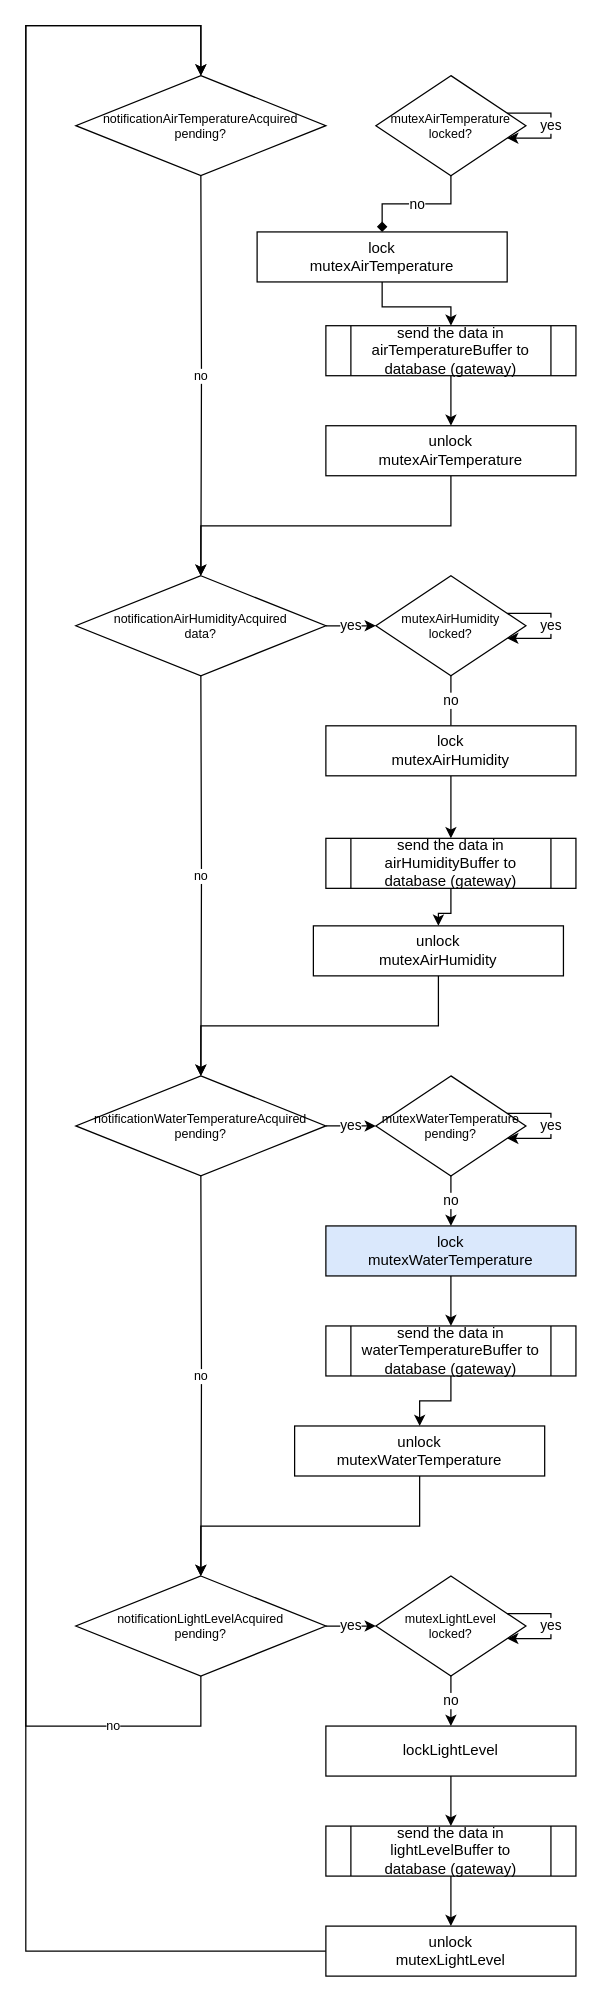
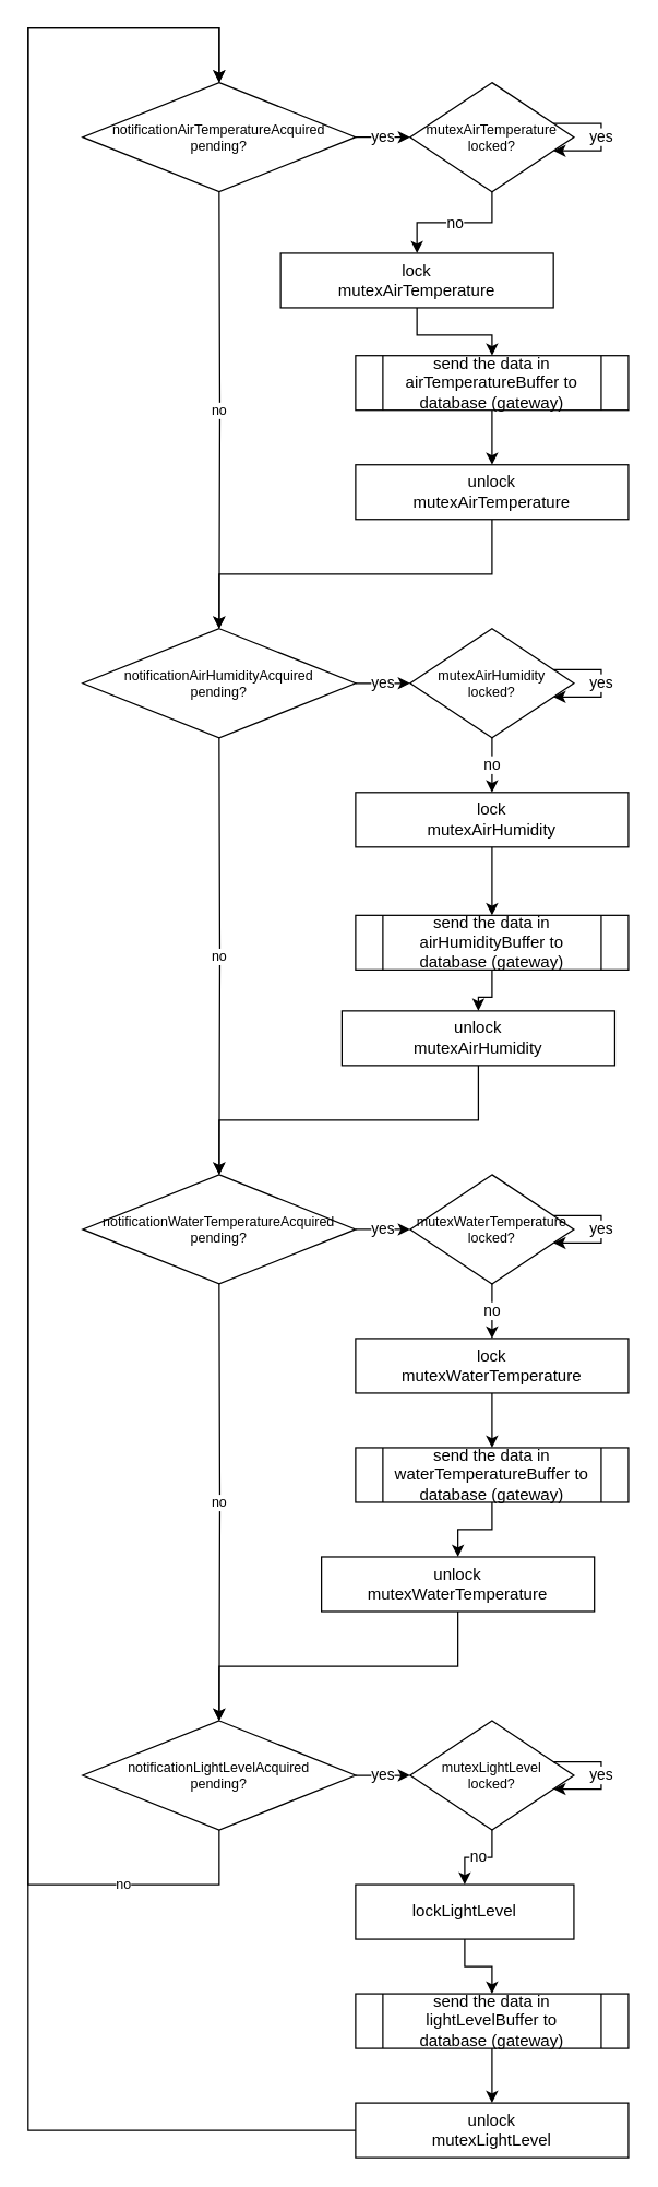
+ <mxCell id="3" value="yes" style="edgeStyle=orthogonalEdgeStyle;rounded=0;orthogonalLoop=1;jettySize=auto;html=1;" parent="1" source="4" target="6" edge="1"><mxGeometry relative="1" as="geometry" /></mxCell>
- <mxCell id="5" value="no" style="edgeStyle=orthogonalEdgeStyle;rounded=0;orthogonalLoop=1;jettySize=auto;html=1;endArrow=diamond;" parent="1" source="6" target="9" edge="1"><mxGeometry relative="1" as="geometry" /></mxCell>
+ <mxCell id="5" value="no" style="edgeStyle=orthogonalEdgeStyle;rounded=0;orthogonalLoop=1;jettySize=auto;html=1;" parent="1" source="6" target="9" edge="1"><mxGeometry relative="1" as="geometry" /></mxCell>
- <mxCell id="16" value="notificationAirHumidityAcquired&lt;br&gt;data?" style="rhombus;whiteSpace=wrap;html=1;fontSize=10;" parent="1" vertex="1"><mxGeometry x="60" y="460" width="200" height="80" as="geometry" /></mxCell>
+ <mxCell id="16" value="notificationAirHumidityAcquired&lt;br&gt;pending?" style="rhombus;whiteSpace=wrap;html=1;fontSize=10;" parent="1" vertex="1"><mxGeometry x="60" y="460" width="200" height="80" as="geometry" /></mxCell>
- <mxCell id="17" value="no" style="edgeStyle=orthogonalEdgeStyle;rounded=0;orthogonalLoop=1;jettySize=auto;html=1;endArrow=none;" parent="1" source="18" target="21" edge="1"><mxGeometry relative="1" as="geometry" /></mxCell>
+ <mxCell id="17" value="no" style="edgeStyle=orthogonalEdgeStyle;rounded=0;orthogonalLoop=1;jettySize=auto;html=1;" parent="1" source="18" target="21" edge="1"><mxGeometry relative="1" as="geometry" /></mxCell>
- <mxCell id="30" value="mutexWaterTemperature&lt;br style=&quot;font-size: 10px&quot;&gt;pending?" style="rhombus;whiteSpace=wrap;html=1;fontSize=10;" parent="1" vertex="1"><mxGeometry x="300" y="860" width="120" height="80" as="geometry" /></mxCell>
+ <mxCell id="30" value="mutexWaterTemperature&lt;br style=&quot;font-size: 10px&quot;&gt;locked?" style="rhombus;whiteSpace=wrap;html=1;fontSize=10;" parent="1" vertex="1"><mxGeometry x="300" y="860" width="120" height="80" as="geometry" /></mxCell>
- <mxCell id="33" value="lock&lt;br&gt;mutexWaterTemperature" style="rounded=0;whiteSpace=wrap;html=1;fillColor=#dae8fc;" parent="1" vertex="1"><mxGeometry x="260" y="980" width="200" height="40" as="geometry" /></mxCell>
+ <mxCell id="33" value="lock&lt;br&gt;mutexWaterTemperature" style="rounded=0;whiteSpace=wrap;html=1;" parent="1" vertex="1"><mxGeometry x="260" y="980" width="200" height="40" as="geometry" /></mxCell>
- <mxCell id="45" value="lockLightLevel" style="rounded=0;whiteSpace=wrap;html=1;" parent="1" vertex="1"><mxGeometry x="260" y="1380" width="200" height="40" as="geometry" /></mxCell>
+ <mxCell id="45" value="lockLightLevel" style="rounded=0;whiteSpace=wrap;html=1;" parent="1" vertex="1"><mxGeometry x="260" y="1380" width="160" height="40" as="geometry" /></mxCell>
